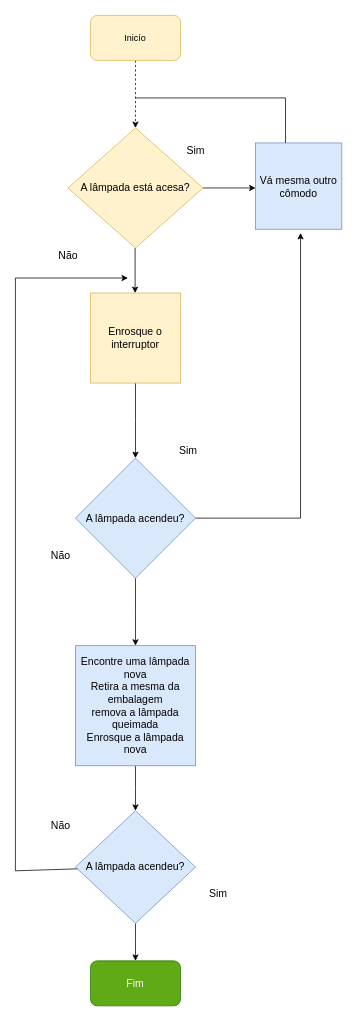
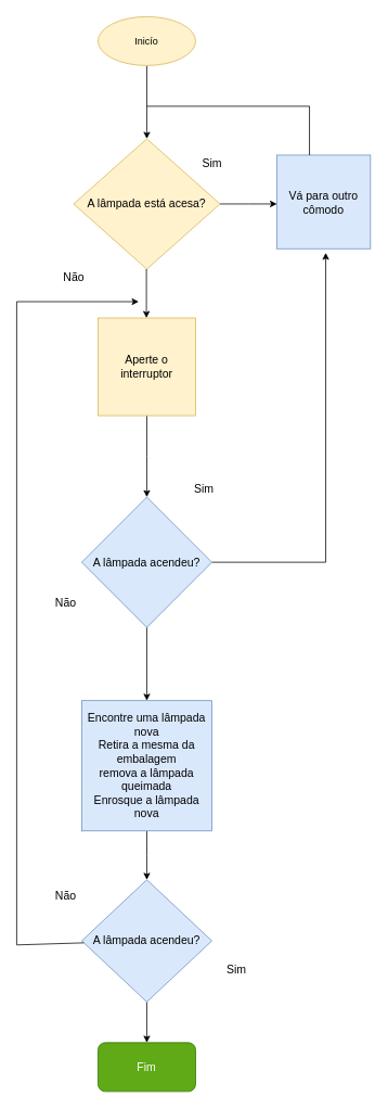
- <mxCell id="3" value="Inicío" style="rounded=1;whiteSpace=wrap;html=1;fillColor=#fff2cc;strokeColor=#d6b656;" vertex="1" parent="1"><mxGeometry x="120" y="20" width="120" height="60" as="geometry" /></mxCell>
+ <mxCell id="3" value="Inicío" style="ellipse;whiteSpace=wrap;html=1;fillColor=#fff2cc;strokeColor=#d6b656;" vertex="1" parent="1"><mxGeometry x="120" y="20" width="120" height="60" as="geometry" /></mxCell>
- <mxCell id="2" style="edgeStyle=orthogonalEdgeStyle;rounded=0;orthogonalLoop=1;jettySize=auto;html=1;exitX=0.5;exitY=1;exitDx=0;exitDy=0;entryX=0.5;entryY=0;entryDx=0;entryDy=0;fontSize=14;dashed=1;" edge="1" parent="1" source="3" target="5"><mxGeometry relative="1" as="geometry" /></mxCell>
+ <mxCell id="2" style="edgeStyle=orthogonalEdgeStyle;rounded=0;orthogonalLoop=1;jettySize=auto;html=1;exitX=0.5;exitY=1;exitDx=0;exitDy=0;entryX=0.5;entryY=0;entryDx=0;entryDy=0;fontSize=14;" edge="1" parent="1" source="3" target="5"><mxGeometry relative="1" as="geometry" /></mxCell>
- <mxCell id="6" value="Vá mesma outro cômodo" style="whiteSpace=wrap;html=1;aspect=fixed;fontSize=14;fillColor=#dae8fc;strokeColor=#6c8ebf;" vertex="1" parent="1"><mxGeometry x="340" y="190" width="115" height="115" as="geometry" /></mxCell>
+ <mxCell id="6" value="Vá para outro cômodo" style="whiteSpace=wrap;html=1;aspect=fixed;fontSize=14;fillColor=#dae8fc;strokeColor=#6c8ebf;" vertex="1" parent="1"><mxGeometry x="340" y="190" width="115" height="115" as="geometry" /></mxCell>
- <mxCell id="13" value="Enrosque o interruptor" style="whiteSpace=wrap;html=1;aspect=fixed;fontSize=14;fillColor=#fff2cc;strokeColor=#d6b656;" vertex="1" parent="1"><mxGeometry x="120" y="390" width="120" height="120" as="geometry" /></mxCell>
+ <mxCell id="13" value="Aperte o interruptor" style="whiteSpace=wrap;html=1;aspect=fixed;fontSize=14;fillColor=#fff2cc;strokeColor=#d6b656;" vertex="1" parent="1"><mxGeometry x="120" y="390" width="120" height="120" as="geometry" /></mxCell>
